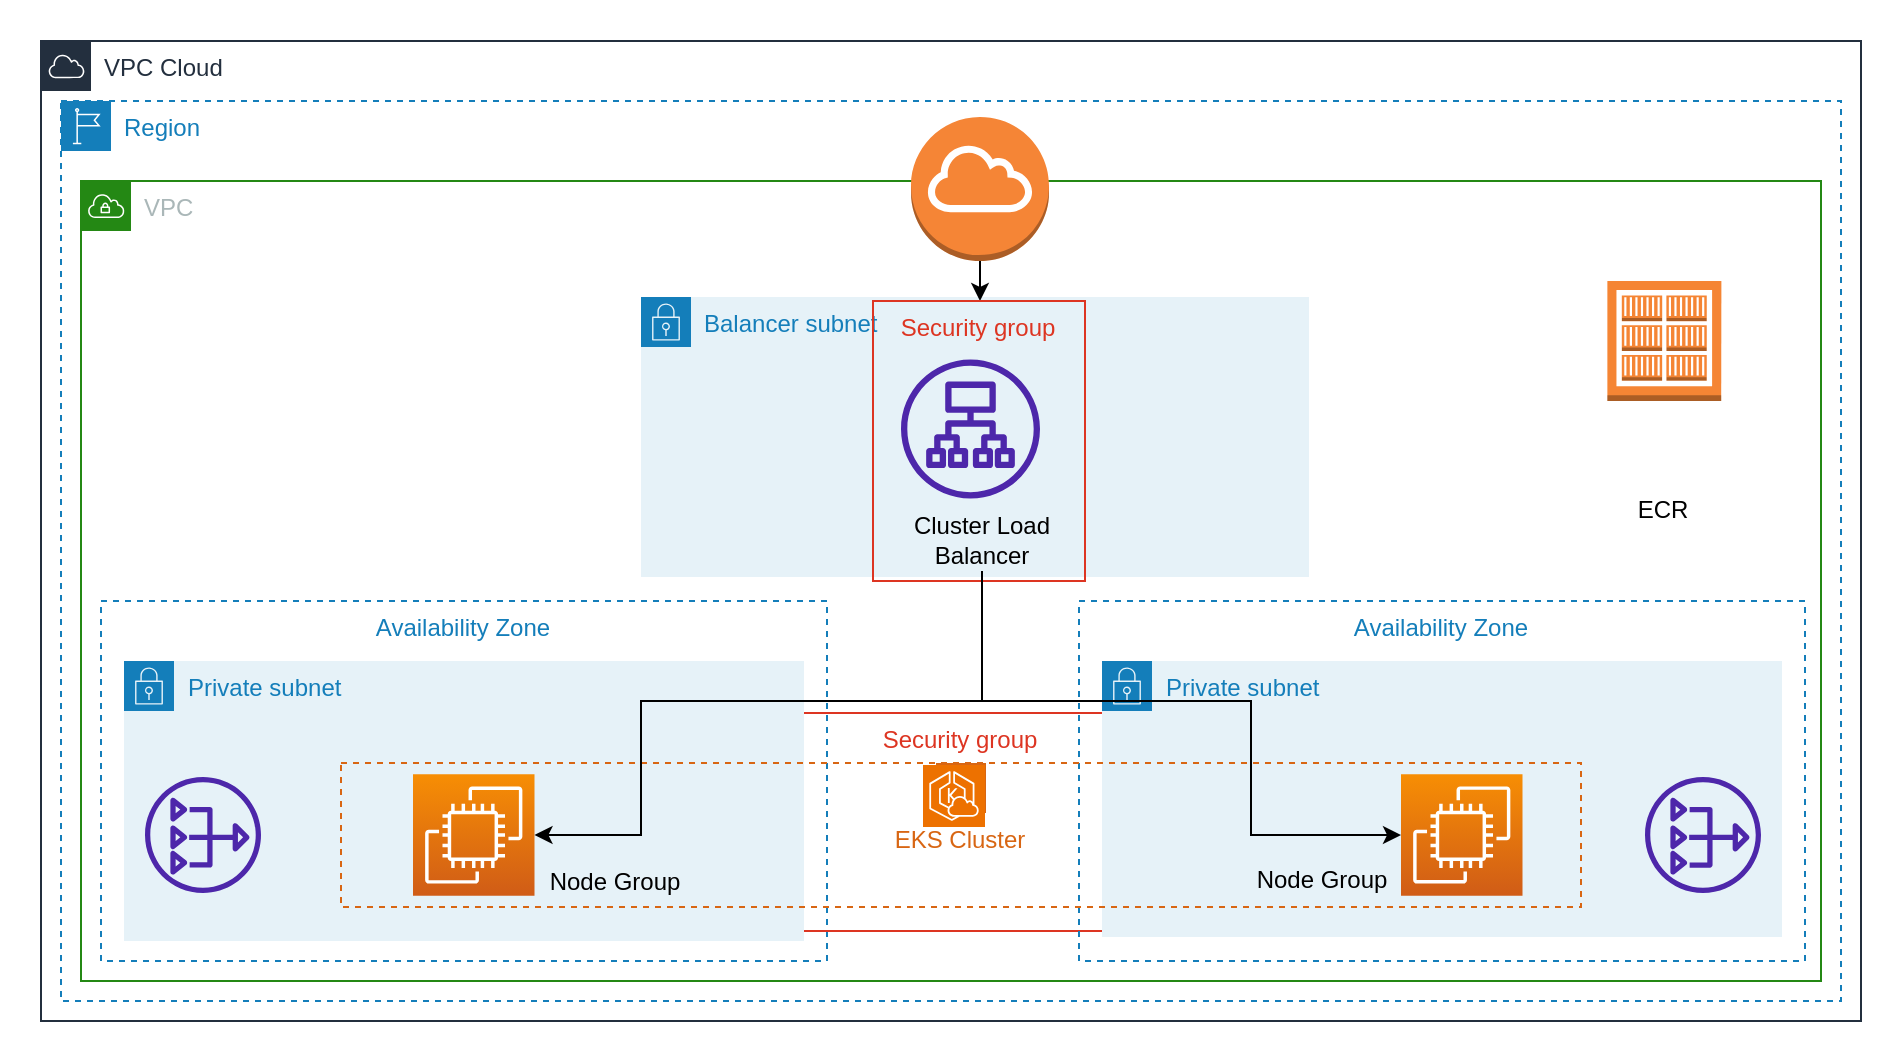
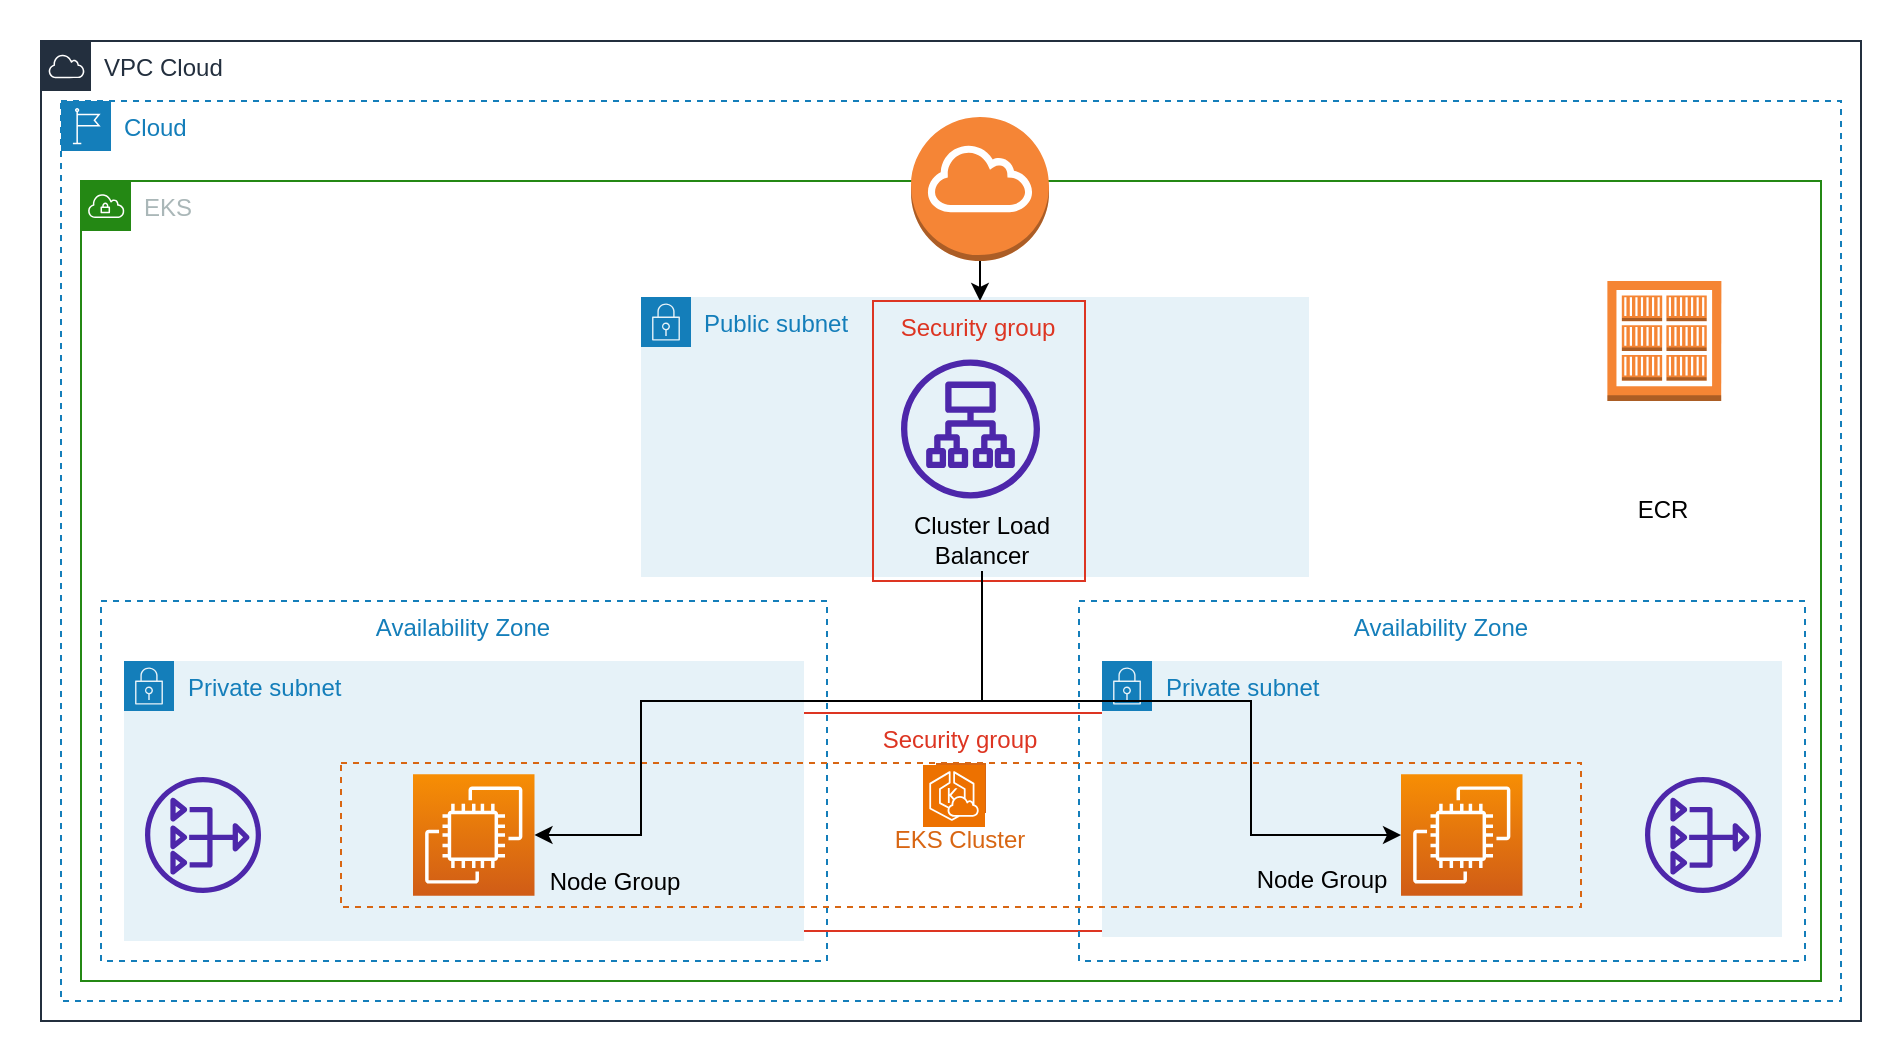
- <mxCell id="6" value="Region" style="points=[[0,0],[0.25,0],[0.5,0],[0.75,0],[1,0],[1,0.25],[1,0.5],[1,0.75],[1,1],[0.75,1],[0.5,1],[0.25,1],[0,1],[0,0.75],[0,0.5],[0,0.25]];outlineConnect=0;gradientColor=none;html=1;whiteSpace=wrap;fontSize=12;fontStyle=0;container=0;pointerEvents=0;collapsible=0;recursiveResize=0;shape=mxgraph.aws4.group;grIcon=mxgraph.aws4.group_region;strokeColor=#147EBA;fillColor=none;verticalAlign=top;align=left;spacingLeft=30;fontColor=#147EBA;dashed=1;" parent="1" vertex="1"><mxGeometry x="30" y="50" width="890" height="450" as="geometry" /></mxCell>
+ <mxCell id="6" value="Cloud" style="points=[[0,0],[0.25,0],[0.5,0],[0.75,0],[1,0],[1,0.25],[1,0.5],[1,0.75],[1,1],[0.75,1],[0.5,1],[0.25,1],[0,1],[0,0.75],[0,0.5],[0,0.25]];outlineConnect=0;gradientColor=none;html=1;whiteSpace=wrap;fontSize=12;fontStyle=0;container=0;pointerEvents=0;collapsible=0;recursiveResize=0;shape=mxgraph.aws4.group;grIcon=mxgraph.aws4.group_region;strokeColor=#147EBA;fillColor=none;verticalAlign=top;align=left;spacingLeft=30;fontColor=#147EBA;dashed=1;" parent="1" vertex="1"><mxGeometry x="30" y="50" width="890" height="450" as="geometry" /></mxCell>
- <mxCell id="4" value="VPC" style="points=[[0,0],[0.25,0],[0.5,0],[0.75,0],[1,0],[1,0.25],[1,0.5],[1,0.75],[1,1],[0.75,1],[0.5,1],[0.25,1],[0,1],[0,0.75],[0,0.5],[0,0.25]];outlineConnect=0;gradientColor=none;html=1;whiteSpace=wrap;fontSize=12;fontStyle=0;container=0;pointerEvents=0;collapsible=0;recursiveResize=0;shape=mxgraph.aws4.group;grIcon=mxgraph.aws4.group_vpc;strokeColor=#248814;fillColor=none;verticalAlign=top;align=left;spacingLeft=30;fontColor=#AAB7B8;dashed=0;" parent="1" vertex="1"><mxGeometry x="40" y="90" width="870" height="400" as="geometry" /></mxCell>
+ <mxCell id="4" value="EKS" style="points=[[0,0],[0.25,0],[0.5,0],[0.75,0],[1,0],[1,0.25],[1,0.5],[1,0.75],[1,1],[0.75,1],[0.5,1],[0.25,1],[0,1],[0,0.75],[0,0.5],[0,0.25]];outlineConnect=0;gradientColor=none;html=1;whiteSpace=wrap;fontSize=12;fontStyle=0;container=0;pointerEvents=0;collapsible=0;recursiveResize=0;shape=mxgraph.aws4.group;grIcon=mxgraph.aws4.group_vpc;strokeColor=#248814;fillColor=none;verticalAlign=top;align=left;spacingLeft=30;fontColor=#AAB7B8;dashed=0;" parent="1" vertex="1"><mxGeometry x="40" y="90" width="870" height="400" as="geometry" /></mxCell>
- <mxCell id="3" value="Balancer subnet" style="points=[[0,0],[0.25,0],[0.5,0],[0.75,0],[1,0],[1,0.25],[1,0.5],[1,0.75],[1,1],[0.75,1],[0.5,1],[0.25,1],[0,1],[0,0.75],[0,0.5],[0,0.25]];outlineConnect=0;gradientColor=none;html=1;whiteSpace=wrap;fontSize=12;fontStyle=0;container=0;pointerEvents=0;collapsible=0;recursiveResize=0;shape=mxgraph.aws4.group;grIcon=mxgraph.aws4.group_security_group;grStroke=0;strokeColor=#147EBA;fillColor=#E6F2F8;verticalAlign=top;align=left;spacingLeft=30;fontColor=#147EBA;dashed=0;" parent="1" vertex="1"><mxGeometry x="320" y="148" width="334" height="140" as="geometry" /></mxCell>
+ <mxCell id="3" value="Public subnet" style="points=[[0,0],[0.25,0],[0.5,0],[0.75,0],[1,0],[1,0.25],[1,0.5],[1,0.75],[1,1],[0.75,1],[0.5,1],[0.25,1],[0,1],[0,0.75],[0,0.5],[0,0.25]];outlineConnect=0;gradientColor=none;html=1;whiteSpace=wrap;fontSize=12;fontStyle=0;container=0;pointerEvents=0;collapsible=0;recursiveResize=0;shape=mxgraph.aws4.group;grIcon=mxgraph.aws4.group_security_group;grStroke=0;strokeColor=#147EBA;fillColor=#E6F2F8;verticalAlign=top;align=left;spacingLeft=30;fontColor=#147EBA;dashed=0;" parent="1" vertex="1"><mxGeometry x="320" y="148" width="334" height="140" as="geometry" /></mxCell>
